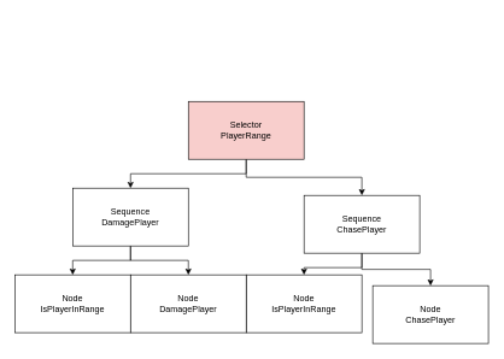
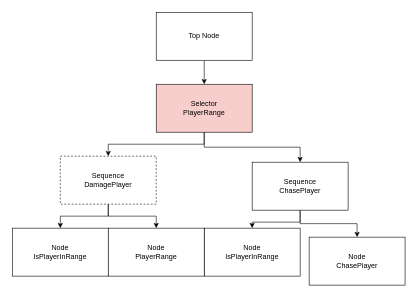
+ <mxCell id="3" value="&lt;div&gt;Top Node&lt;/div&gt;" style="rounded=0;whiteSpace=wrap;html=1;" vertex="1" parent="1"><mxGeometry x="260" y="20" width="160" height="80" as="geometry" /></mxCell>
+ <mxCell id="2" style="edgeStyle=orthogonalEdgeStyle;rounded=0;orthogonalLoop=1;jettySize=auto;html=1;exitX=0.5;exitY=1;exitDx=0;exitDy=0;entryX=0.5;entryY=0;entryDx=0;entryDy=0;" edge="1" parent="1" source="3" target="6"><mxGeometry relative="1" as="geometry" /></mxCell>
- <mxCell id="14" value="&lt;div&gt;Sequence&lt;/div&gt;&lt;div&gt;DamagePlayer&lt;/div&gt;" style="rounded=0;whiteSpace=wrap;html=1;" vertex="1" parent="1"><mxGeometry x="100" y="260" width="160" height="80" as="geometry" /></mxCell>
+ <mxCell id="14" value="&lt;div&gt;Sequence&lt;/div&gt;&lt;div&gt;DamagePlayer&lt;/div&gt;" style="rounded=0;whiteSpace=wrap;html=1;dashed=1;" vertex="1" parent="1"><mxGeometry x="100" y="260" width="160" height="80" as="geometry" /></mxCell>
- <mxCell id="16" value="&lt;div&gt;Node&lt;/div&gt;&lt;div&gt;DamagePlayer&lt;br&gt;&lt;/div&gt;" style="rounded=0;whiteSpace=wrap;html=1;" vertex="1" parent="1"><mxGeometry x="180" y="380" width="160" height="80" as="geometry" /></mxCell>
+ <mxCell id="16" value="&lt;div&gt;Node&lt;/div&gt;&lt;div&gt;PlayerRange&lt;br&gt;&lt;/div&gt;" style="rounded=0;whiteSpace=wrap;html=1;" vertex="1" parent="1"><mxGeometry x="180" y="380" width="160" height="80" as="geometry" /></mxCell>
